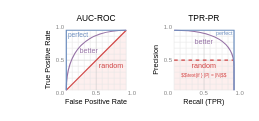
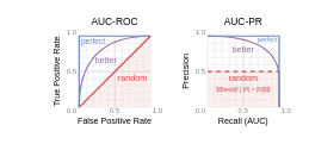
- <mxCell id="67" value="TPR-PR" style="text;html=1;strokeColor=none;fillColor=none;align=center;verticalAlign=middle;whiteSpace=wrap;rounded=0;fontColor=default;fontSize=14;" parent="1" vertex="1"><mxGeometry x="280" y="20" width="120" height="20" as="geometry" /></mxCell>
+ <mxCell id="67" value="AUC-PR" style="text;html=1;strokeColor=none;fillColor=none;align=center;verticalAlign=middle;whiteSpace=wrap;rounded=0;fontColor=default;fontSize=14;" parent="1" vertex="1"><mxGeometry x="280" y="20" width="120" height="20" as="geometry" /></mxCell>
- <mxCell id="65" value="Recall (TPR)" style="text;html=1;strokeColor=none;fillColor=none;align=center;verticalAlign=middle;whiteSpace=wrap;rounded=0;fontColor=default;fontSize=12;" parent="1" vertex="1"><mxGeometry x="280" y="160" width="120" height="20" as="geometry" /></mxCell>
+ <mxCell id="65" value="Recall (AUC)" style="text;html=1;strokeColor=none;fillColor=none;align=center;verticalAlign=middle;whiteSpace=wrap;rounded=0;fontColor=default;fontSize=12;" parent="1" vertex="1"><mxGeometry x="280" y="160" width="120" height="20" as="geometry" /></mxCell>
